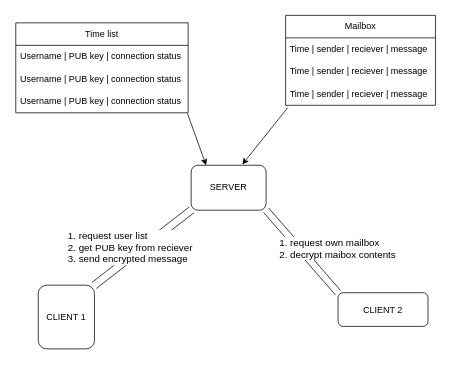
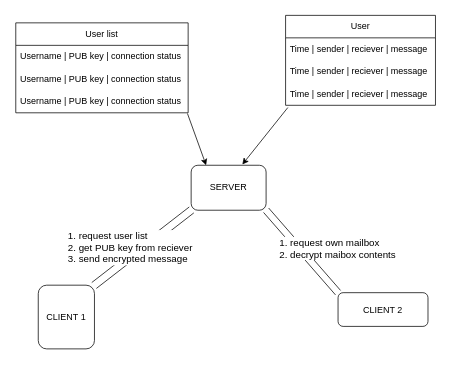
- <mxCell id="13" value="Mailbox" style="swimlane;fontStyle=0;childLayout=stackLayout;horizontal=1;startSize=30;horizontalStack=0;resizeParent=1;resizeParentMax=0;resizeLast=0;collapsible=1;marginBottom=0;whiteSpace=wrap;html=1;strokeColor=default;align=center;verticalAlign=middle;fontFamily=Helvetica;fontSize=12;fontColor=default;fillColor=default;" vertex="1" parent="1"><mxGeometry x="380" y="20" width="200" height="120" as="geometry" /></mxCell>
+ <mxCell id="13" value="User" style="swimlane;fontStyle=0;childLayout=stackLayout;horizontal=1;startSize=30;horizontalStack=0;resizeParent=1;resizeParentMax=0;resizeLast=0;collapsible=1;marginBottom=0;whiteSpace=wrap;html=1;strokeColor=default;align=center;verticalAlign=middle;fontFamily=Helvetica;fontSize=12;fontColor=default;fillColor=default;" vertex="1" parent="1"><mxGeometry x="380" y="20" width="200" height="120" as="geometry" /></mxCell>
- <mxCell id="9" value="Time list" style="swimlane;fontStyle=0;childLayout=stackLayout;horizontal=1;startSize=30;horizontalStack=0;resizeParent=1;resizeParentMax=0;resizeLast=0;collapsible=1;marginBottom=0;whiteSpace=wrap;html=1;" vertex="1" parent="1"><mxGeometry x="20" y="30" width="230" height="120" as="geometry" /></mxCell>
+ <mxCell id="9" value="User list" style="swimlane;fontStyle=0;childLayout=stackLayout;horizontal=1;startSize=30;horizontalStack=0;resizeParent=1;resizeParentMax=0;resizeLast=0;collapsible=1;marginBottom=0;whiteSpace=wrap;html=1;" vertex="1" parent="1"><mxGeometry x="20" y="30" width="230" height="120" as="geometry" /></mxCell>
